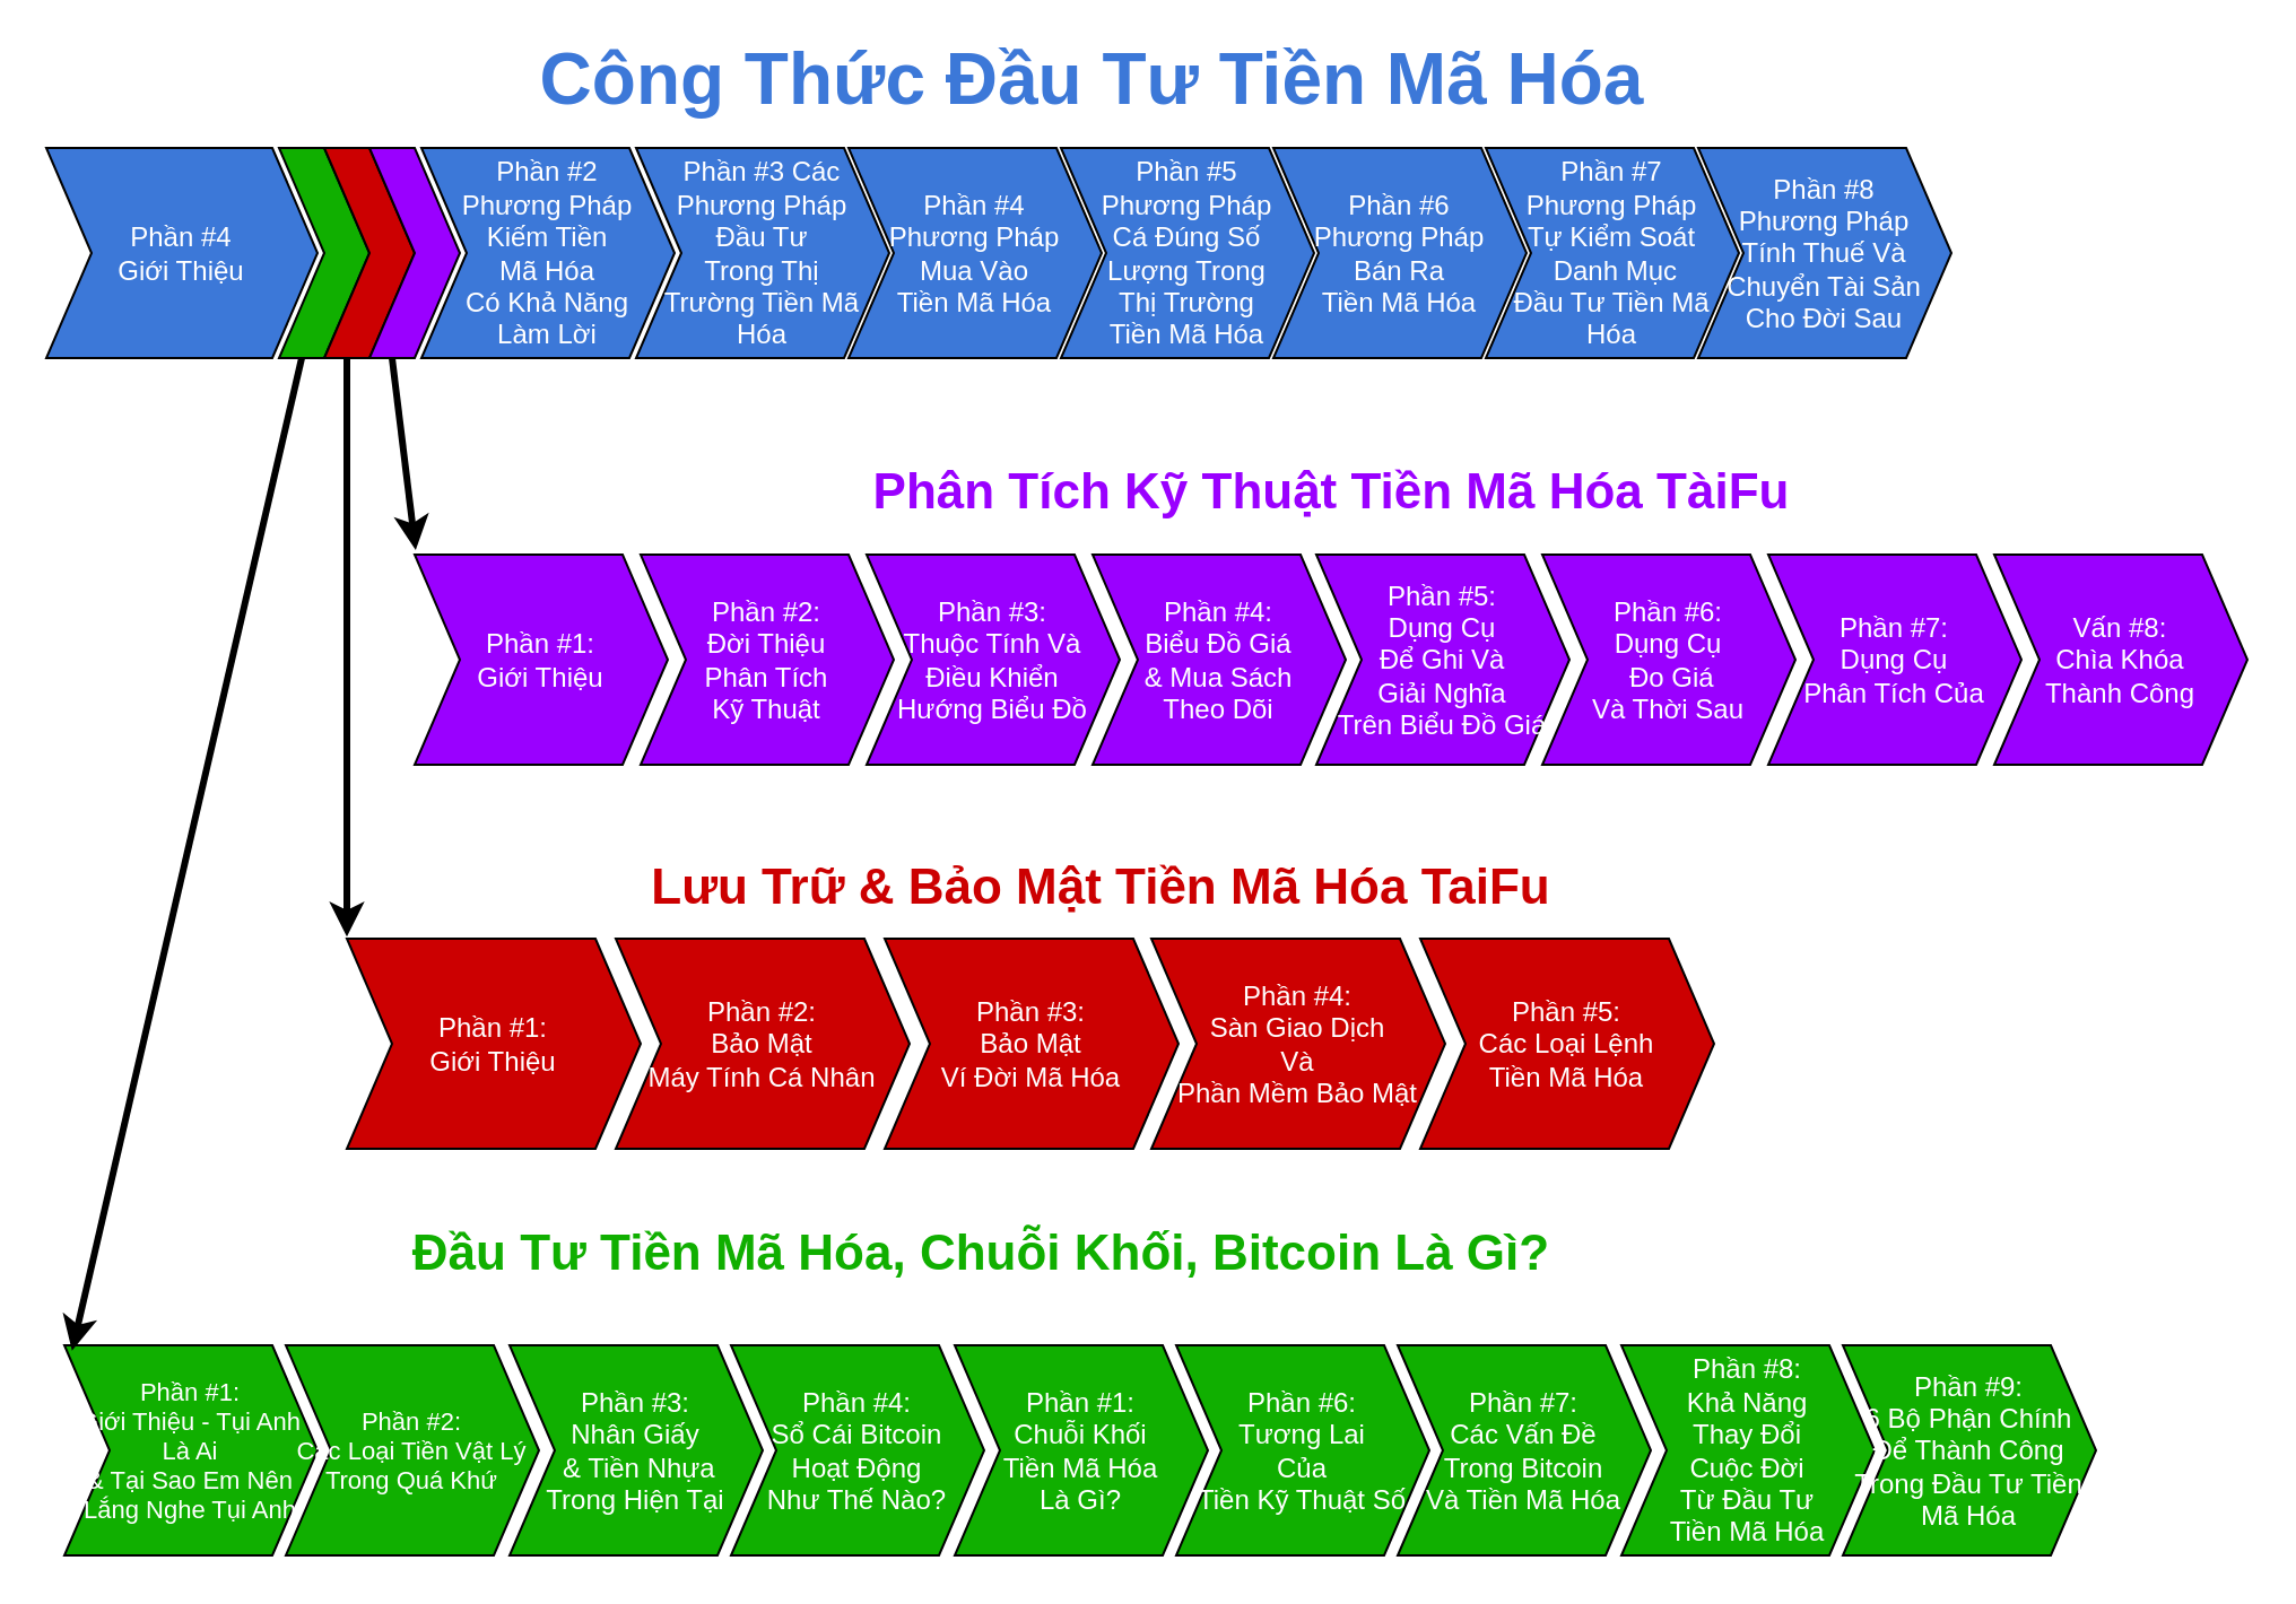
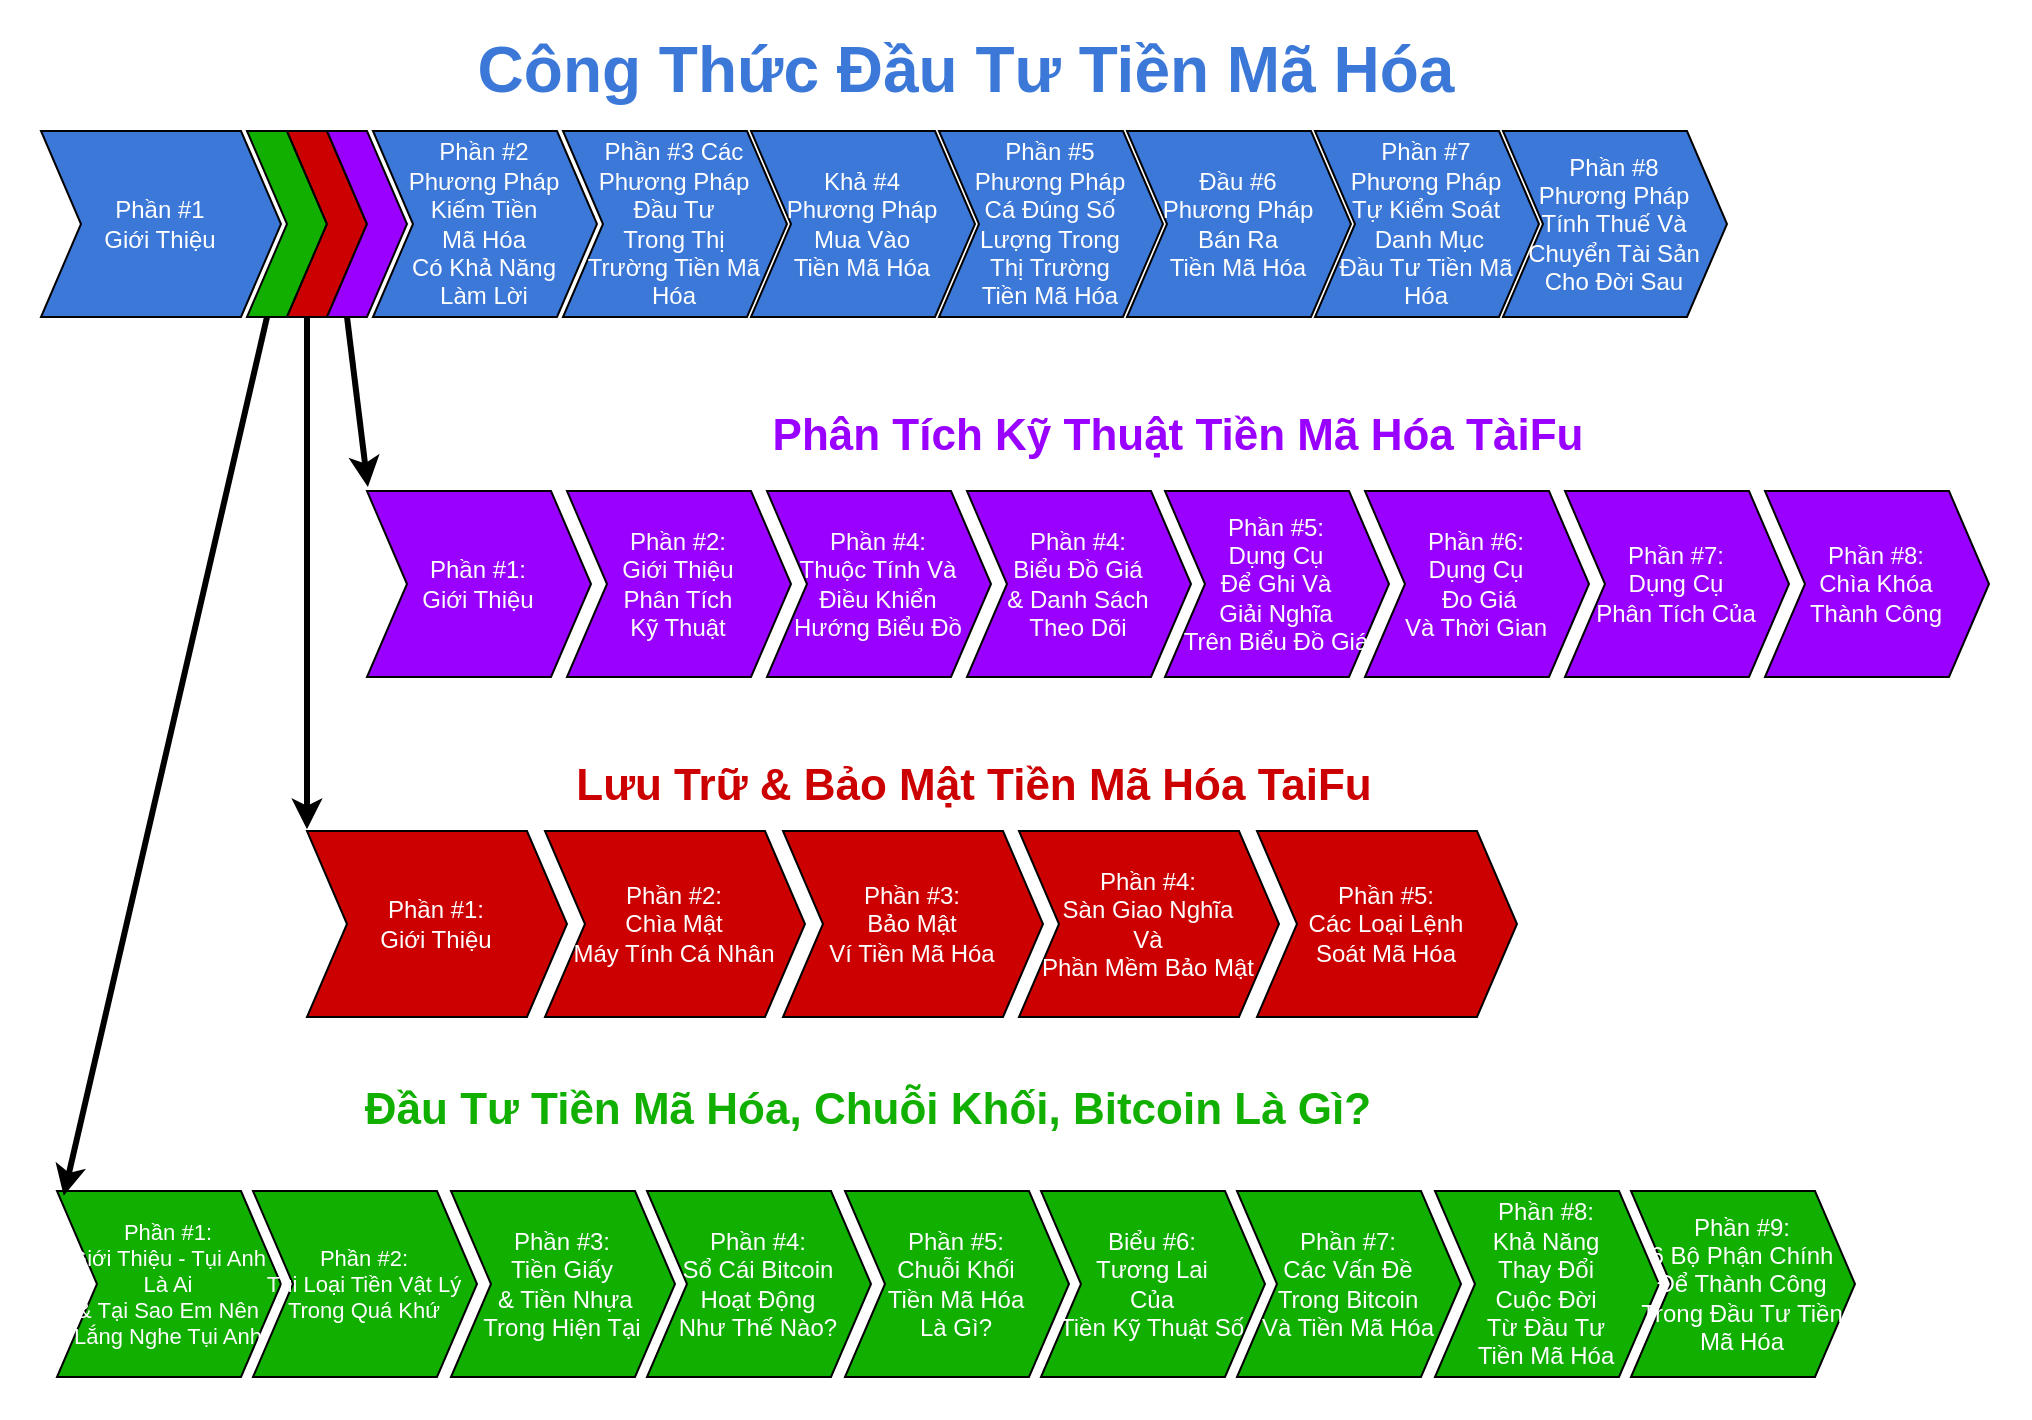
- <mxCell id="2" value="Phần #4&lt;br&gt;Giới Thiệu" style="shape=step;perimeter=stepPerimeter;whiteSpace=wrap;html=1;fixedSize=1;fillColor=#3C78D8;fontColor=#ffffff;" vertex="1" parent="1"><mxGeometry x="20" y="65" width="120" height="93" as="geometry" /></mxCell>
+ <mxCell id="2" value="Phần #1&lt;br&gt;Giới Thiệu" style="shape=step;perimeter=stepPerimeter;whiteSpace=wrap;html=1;fixedSize=1;fillColor=#3C78D8;fontColor=#ffffff;" vertex="1" parent="1"><mxGeometry x="20" y="65" width="120" height="93" as="geometry" /></mxCell>
- <mxCell id="8" value="Phần #4 &lt;br&gt;Phương Pháp &lt;br&gt;Mua Vào &lt;br&gt;Tiền Mã Hóa" style="shape=step;perimeter=stepPerimeter;whiteSpace=wrap;html=1;fixedSize=1;fillColor=#3C78D8;fontColor=#ffffff;" vertex="1" parent="1"><mxGeometry x="375" y="65" width="112" height="93" as="geometry" /></mxCell>
+ <mxCell id="8" value="Khả #4 &lt;br&gt;Phương Pháp &lt;br&gt;Mua Vào &lt;br&gt;Tiền Mã Hóa" style="shape=step;perimeter=stepPerimeter;whiteSpace=wrap;html=1;fixedSize=1;fillColor=#3C78D8;fontColor=#ffffff;" vertex="1" parent="1"><mxGeometry x="375" y="65" width="112" height="93" as="geometry" /></mxCell>
- <mxCell id="10" value="Phần #6 &lt;br&gt;Phương Pháp &lt;br&gt;Bán Ra &lt;br&gt;Tiền Mã Hóa" style="shape=step;perimeter=stepPerimeter;whiteSpace=wrap;html=1;fixedSize=1;fillColor=#3C78D8;fontColor=#ffffff;" vertex="1" parent="1"><mxGeometry x="563" y="65" width="112" height="93" as="geometry" /></mxCell>
+ <mxCell id="10" value="Đầu #6 &lt;br&gt;Phương Pháp &lt;br&gt;Bán Ra &lt;br&gt;Tiền Mã Hóa" style="shape=step;perimeter=stepPerimeter;whiteSpace=wrap;html=1;fixedSize=1;fillColor=#3C78D8;fontColor=#ffffff;" vertex="1" parent="1"><mxGeometry x="563" y="65" width="112" height="93" as="geometry" /></mxCell>
- <mxCell id="14" value="Phần #2: &lt;br&gt;Đời Thiệu &lt;br&gt;Phân Tích &lt;br&gt;Kỹ Thuật" style="shape=step;perimeter=stepPerimeter;whiteSpace=wrap;html=1;fixedSize=1;fillColor=#9A00FF;fontColor=#ffffff;" vertex="1" parent="1"><mxGeometry x="283" y="245" width="112" height="93" as="geometry" /></mxCell>
+ <mxCell id="14" value="Phần #2: &lt;br&gt;Giới Thiệu &lt;br&gt;Phân Tích &lt;br&gt;Kỹ Thuật" style="shape=step;perimeter=stepPerimeter;whiteSpace=wrap;html=1;fixedSize=1;fillColor=#9A00FF;fontColor=#ffffff;" vertex="1" parent="1"><mxGeometry x="283" y="245" width="112" height="93" as="geometry" /></mxCell>
- <mxCell id="15" value="Phần #3: &lt;br&gt;Thuộc Tính Và &lt;br&gt;Điều Khiển &lt;br&gt;Hướng Biểu Đồ" style="shape=step;perimeter=stepPerimeter;whiteSpace=wrap;html=1;fixedSize=1;fillColor=#9A00FF;fontColor=#ffffff;" vertex="1" parent="1"><mxGeometry x="383" y="245" width="112" height="93" as="geometry" /></mxCell>
+ <mxCell id="15" value="Phần #4: &lt;br&gt;Thuộc Tính Và &lt;br&gt;Điều Khiển &lt;br&gt;Hướng Biểu Đồ" style="shape=step;perimeter=stepPerimeter;whiteSpace=wrap;html=1;fixedSize=1;fillColor=#9A00FF;fontColor=#ffffff;" vertex="1" parent="1"><mxGeometry x="383" y="245" width="112" height="93" as="geometry" /></mxCell>
- <mxCell id="16" value="Phần #4: &lt;br&gt;Biểu Đồ Giá &lt;br&gt;&amp;amp; Mua Sách &lt;br&gt;Theo Dõi" style="shape=step;perimeter=stepPerimeter;whiteSpace=wrap;html=1;fixedSize=1;fillColor=#9A00FF;fontColor=#ffffff;" vertex="1" parent="1"><mxGeometry x="483" y="245" width="112" height="93" as="geometry" /></mxCell>
+ <mxCell id="16" value="Phần #4: &lt;br&gt;Biểu Đồ Giá &lt;br&gt;&amp;amp; Danh Sách &lt;br&gt;Theo Dõi" style="shape=step;perimeter=stepPerimeter;whiteSpace=wrap;html=1;fixedSize=1;fillColor=#9A00FF;fontColor=#ffffff;" vertex="1" parent="1"><mxGeometry x="483" y="245" width="112" height="93" as="geometry" /></mxCell>
- <mxCell id="18" value="Phần #6: &lt;br&gt;Dụng Cụ&lt;br&gt;&amp;nbsp;Đo Giá &lt;br&gt;Và Thời Sau" style="shape=step;perimeter=stepPerimeter;whiteSpace=wrap;html=1;fixedSize=1;fillColor=#9A00FF;fontColor=#ffffff;" vertex="1" parent="1"><mxGeometry x="682" y="245" width="112" height="93" as="geometry" /></mxCell>
+ <mxCell id="18" value="Phần #6: &lt;br&gt;Dụng Cụ&lt;br&gt;&amp;nbsp;Đo Giá &lt;br&gt;Và Thời Gian" style="shape=step;perimeter=stepPerimeter;whiteSpace=wrap;html=1;fixedSize=1;fillColor=#9A00FF;fontColor=#ffffff;" vertex="1" parent="1"><mxGeometry x="682" y="245" width="112" height="93" as="geometry" /></mxCell>
- <mxCell id="20" value="Vấn #8: &lt;br&gt;Chìa Khóa &lt;br&gt;Thành Công" style="shape=step;perimeter=stepPerimeter;whiteSpace=wrap;html=1;fixedSize=1;fillColor=#9A00FF;fontColor=#ffffff;" vertex="1" parent="1"><mxGeometry x="882" y="245" width="112" height="93" as="geometry" /></mxCell>
+ <mxCell id="20" value="Phần #8: &lt;br&gt;Chìa Khóa &lt;br&gt;Thành Công" style="shape=step;perimeter=stepPerimeter;whiteSpace=wrap;html=1;fixedSize=1;fillColor=#9A00FF;fontColor=#ffffff;" vertex="1" parent="1"><mxGeometry x="882" y="245" width="112" height="93" as="geometry" /></mxCell>
- <mxCell id="22" value="Phần #2: &lt;br&gt;Bảo Mật &lt;br&gt;Máy Tính Cá Nhân" style="shape=step;perimeter=stepPerimeter;whiteSpace=wrap;html=1;fixedSize=1;fillColor=#cc0001;fontColor=#FFFFFF;" vertex="1" parent="1"><mxGeometry x="272" y="415" width="130" height="93" as="geometry" /></mxCell>
+ <mxCell id="22" value="Phần #2: &lt;br&gt;Chìa Mật &lt;br&gt;Máy Tính Cá Nhân" style="shape=step;perimeter=stepPerimeter;whiteSpace=wrap;html=1;fixedSize=1;fillColor=#cc0001;fontColor=#FFFFFF;" vertex="1" parent="1"><mxGeometry x="272" y="415" width="130" height="93" as="geometry" /></mxCell>
- <mxCell id="23" value="Phần #3: &lt;br&gt;Bảo Mật &lt;br&gt;Ví Đời Mã Hóa" style="shape=step;perimeter=stepPerimeter;whiteSpace=wrap;html=1;fixedSize=1;fillColor=#cc0001;fontColor=#FFFFFF;" vertex="1" parent="1"><mxGeometry x="391" y="415" width="130" height="93" as="geometry" /></mxCell>
+ <mxCell id="23" value="Phần #3: &lt;br&gt;Bảo Mật &lt;br&gt;Ví Tiền Mã Hóa" style="shape=step;perimeter=stepPerimeter;whiteSpace=wrap;html=1;fixedSize=1;fillColor=#cc0001;fontColor=#FFFFFF;" vertex="1" parent="1"><mxGeometry x="391" y="415" width="130" height="93" as="geometry" /></mxCell>
- <mxCell id="24" value="Phần #4: &lt;br&gt;Sàn Giao Dịch &lt;br&gt;Và &lt;br&gt;Phần Mềm Bảo Mật" style="shape=step;perimeter=stepPerimeter;whiteSpace=wrap;html=1;fixedSize=1;fillColor=#cc0001;fontColor=#FFFFFF;" vertex="1" parent="1"><mxGeometry x="509" y="415" width="130" height="93" as="geometry" /></mxCell>
+ <mxCell id="24" value="Phần #4: &lt;br&gt;Sàn Giao Nghĩa &lt;br&gt;Và &lt;br&gt;Phần Mềm Bảo Mật" style="shape=step;perimeter=stepPerimeter;whiteSpace=wrap;html=1;fixedSize=1;fillColor=#cc0001;fontColor=#FFFFFF;" vertex="1" parent="1"><mxGeometry x="509" y="415" width="130" height="93" as="geometry" /></mxCell>
- <mxCell id="25" value="Phần #5: &lt;br&gt;Các Loại Lệnh &lt;br&gt;Tiền Mã Hóa" style="shape=step;perimeter=stepPerimeter;whiteSpace=wrap;html=1;fixedSize=1;fillColor=#cc0001;fontColor=#FFFFFF;" vertex="1" parent="1"><mxGeometry x="628" y="415" width="130" height="93" as="geometry" /></mxCell>
+ <mxCell id="25" value="Phần #5: &lt;br&gt;Các Loại Lệnh &lt;br&gt;Soát Mã Hóa" style="shape=step;perimeter=stepPerimeter;whiteSpace=wrap;html=1;fixedSize=1;fillColor=#cc0001;fontColor=#FFFFFF;" vertex="1" parent="1"><mxGeometry x="628" y="415" width="130" height="93" as="geometry" /></mxCell>
- <mxCell id="27" value="Phần #2: &lt;br style=&quot;font-size: 11px;&quot;&gt;Các Loại Tiền Vật Lý &lt;br style=&quot;font-size: 11px;&quot;&gt;Trong Quá Khứ" style="shape=step;perimeter=stepPerimeter;whiteSpace=wrap;html=1;fixedSize=1;fillColor=#10af00;fontColor=#FFFFFF;fontSize=11;" vertex="1" parent="1"><mxGeometry x="126" y="595" width="112" height="93" as="geometry" /></mxCell>
+ <mxCell id="27" value="Phần #2: &lt;br style=&quot;font-size: 11px;&quot;&gt;Tụi Loại Tiền Vật Lý &lt;br style=&quot;font-size: 11px;&quot;&gt;Trong Quá Khứ" style="shape=step;perimeter=stepPerimeter;whiteSpace=wrap;html=1;fixedSize=1;fillColor=#10af00;fontColor=#FFFFFF;fontSize=11;" vertex="1" parent="1"><mxGeometry x="126" y="595" width="112" height="93" as="geometry" /></mxCell>
- <mxCell id="28" value="Phần #3: &lt;br&gt;Nhân Giấy&lt;br&gt;&amp;nbsp;&amp;amp; Tiền Nhựa &lt;br&gt;Trong Hiện Tại" style="shape=step;perimeter=stepPerimeter;whiteSpace=wrap;html=1;fixedSize=1;fillColor=#10af00;fontColor=#FFFFFF;" vertex="1" parent="1"><mxGeometry x="225" y="595" width="112" height="93" as="geometry" /></mxCell>
+ <mxCell id="28" value="Phần #3: &lt;br&gt;Tiền Giấy&lt;br&gt;&amp;nbsp;&amp;amp; Tiền Nhựa &lt;br&gt;Trong Hiện Tại" style="shape=step;perimeter=stepPerimeter;whiteSpace=wrap;html=1;fixedSize=1;fillColor=#10af00;fontColor=#FFFFFF;" vertex="1" parent="1"><mxGeometry x="225" y="595" width="112" height="93" as="geometry" /></mxCell>
- <mxCell id="30" value="Phần #1: &lt;br&gt;Chuỗi Khối &lt;br&gt;Tiền Mã Hóa &lt;br&gt;Là Gì?" style="shape=step;perimeter=stepPerimeter;whiteSpace=wrap;html=1;fixedSize=1;fillColor=#10af00;fontColor=#FFFFFF;" vertex="1" parent="1"><mxGeometry x="422" y="595" width="112" height="93" as="geometry" /></mxCell>
+ <mxCell id="30" value="Phần #5: &lt;br&gt;Chuỗi Khối &lt;br&gt;Tiền Mã Hóa &lt;br&gt;Là Gì?" style="shape=step;perimeter=stepPerimeter;whiteSpace=wrap;html=1;fixedSize=1;fillColor=#10af00;fontColor=#FFFFFF;" vertex="1" parent="1"><mxGeometry x="422" y="595" width="112" height="93" as="geometry" /></mxCell>
- <mxCell id="31" value="Phần #6: &lt;br&gt;Tương Lai &lt;br&gt;Của &lt;br&gt;Tiền Kỹ Thuật Số" style="shape=step;perimeter=stepPerimeter;whiteSpace=wrap;html=1;fixedSize=1;fillColor=#10af00;fontColor=#FFFFFF;" vertex="1" parent="1"><mxGeometry x="520" y="595" width="112" height="93" as="geometry" /></mxCell>
+ <mxCell id="31" value="Biểu #6: &lt;br&gt;Tương Lai &lt;br&gt;Của &lt;br&gt;Tiền Kỹ Thuật Số" style="shape=step;perimeter=stepPerimeter;whiteSpace=wrap;html=1;fixedSize=1;fillColor=#10af00;fontColor=#FFFFFF;" vertex="1" parent="1"><mxGeometry x="520" y="595" width="112" height="93" as="geometry" /></mxCell>
